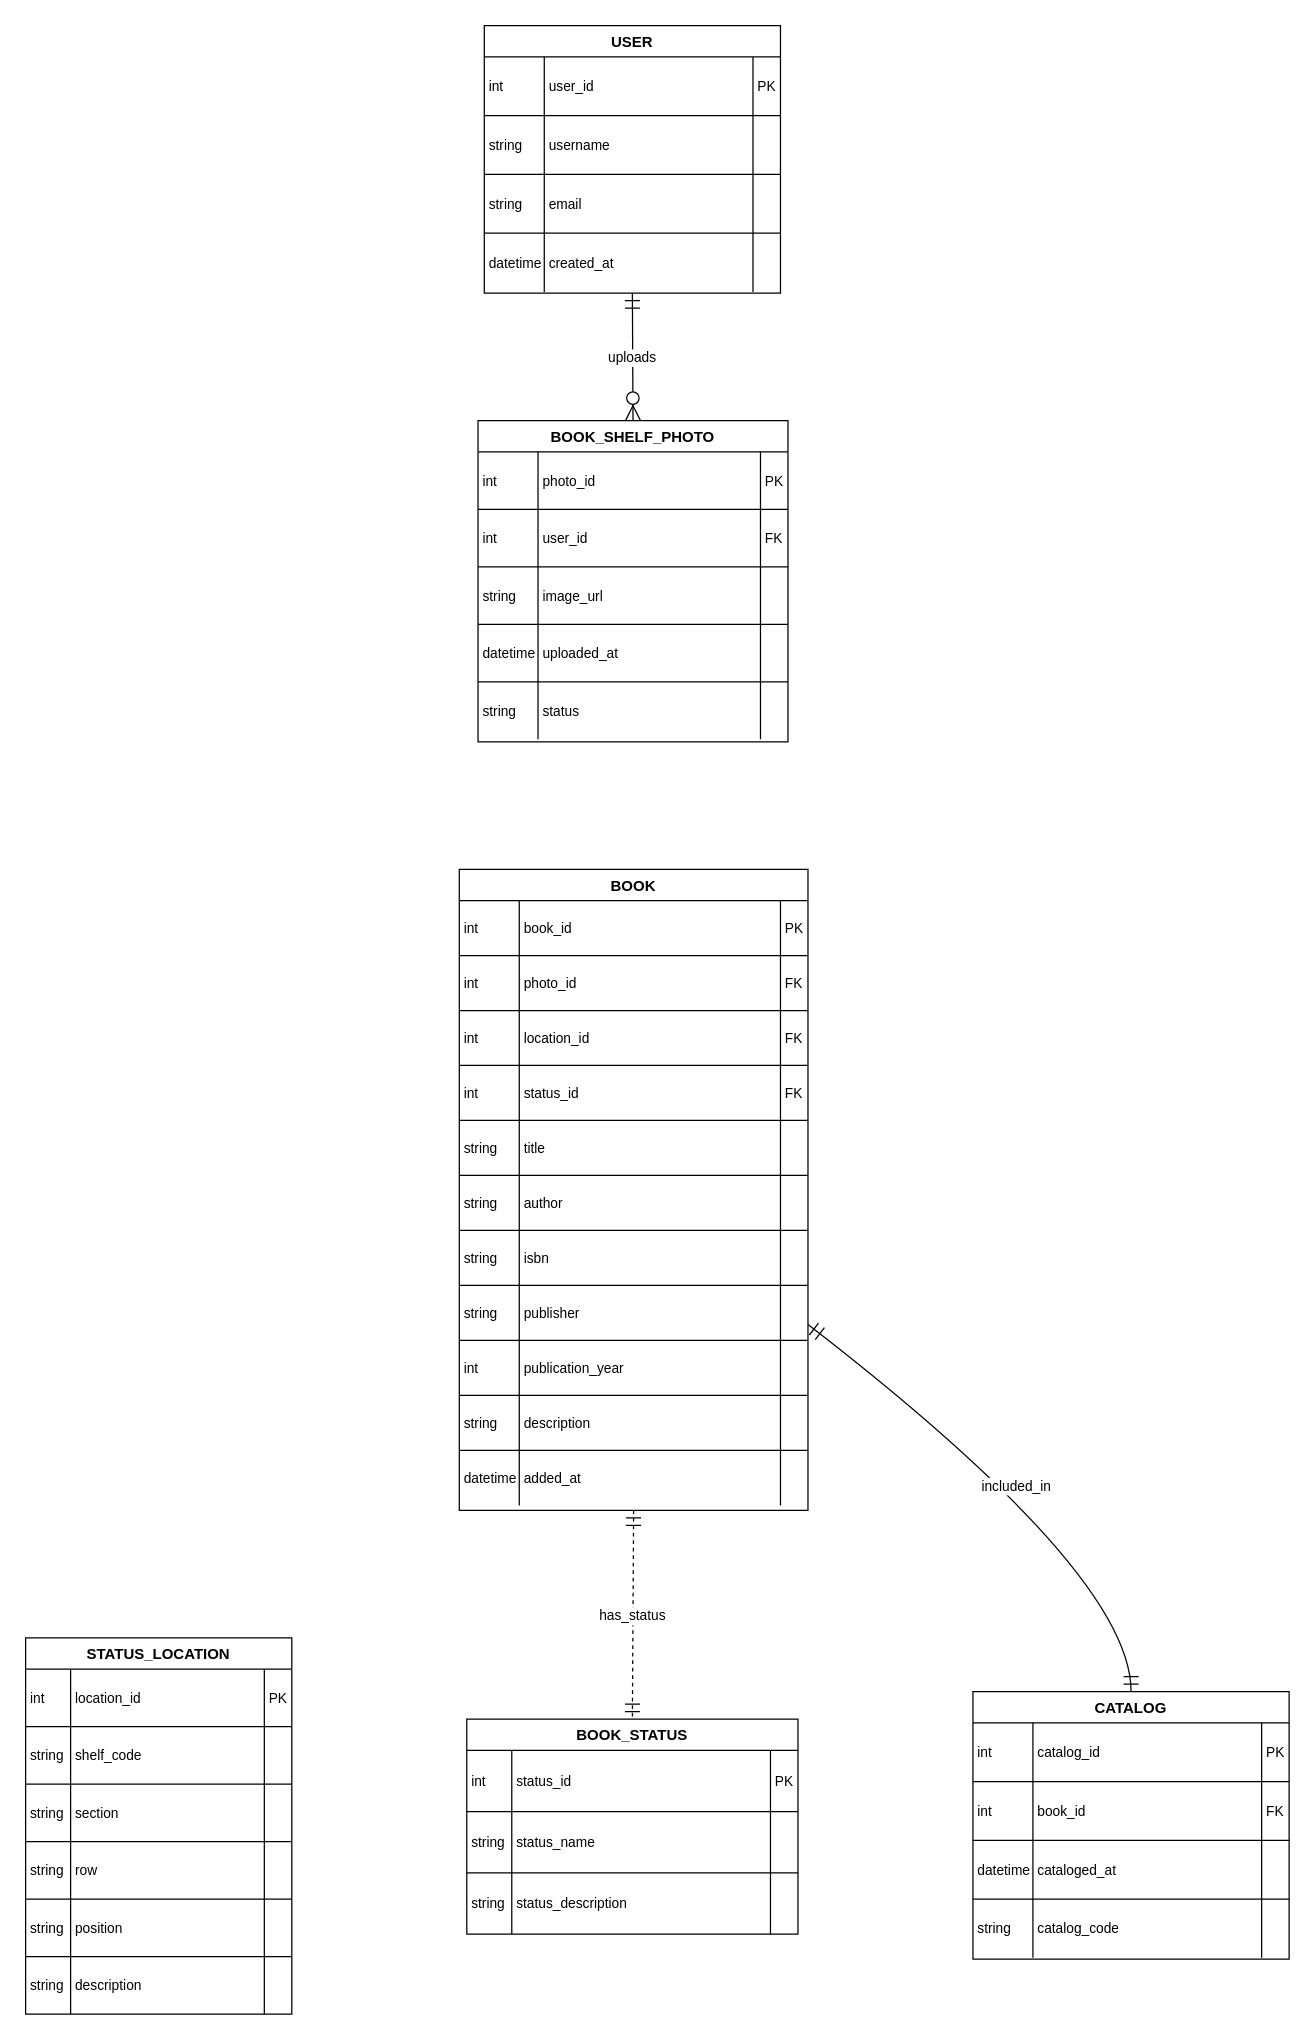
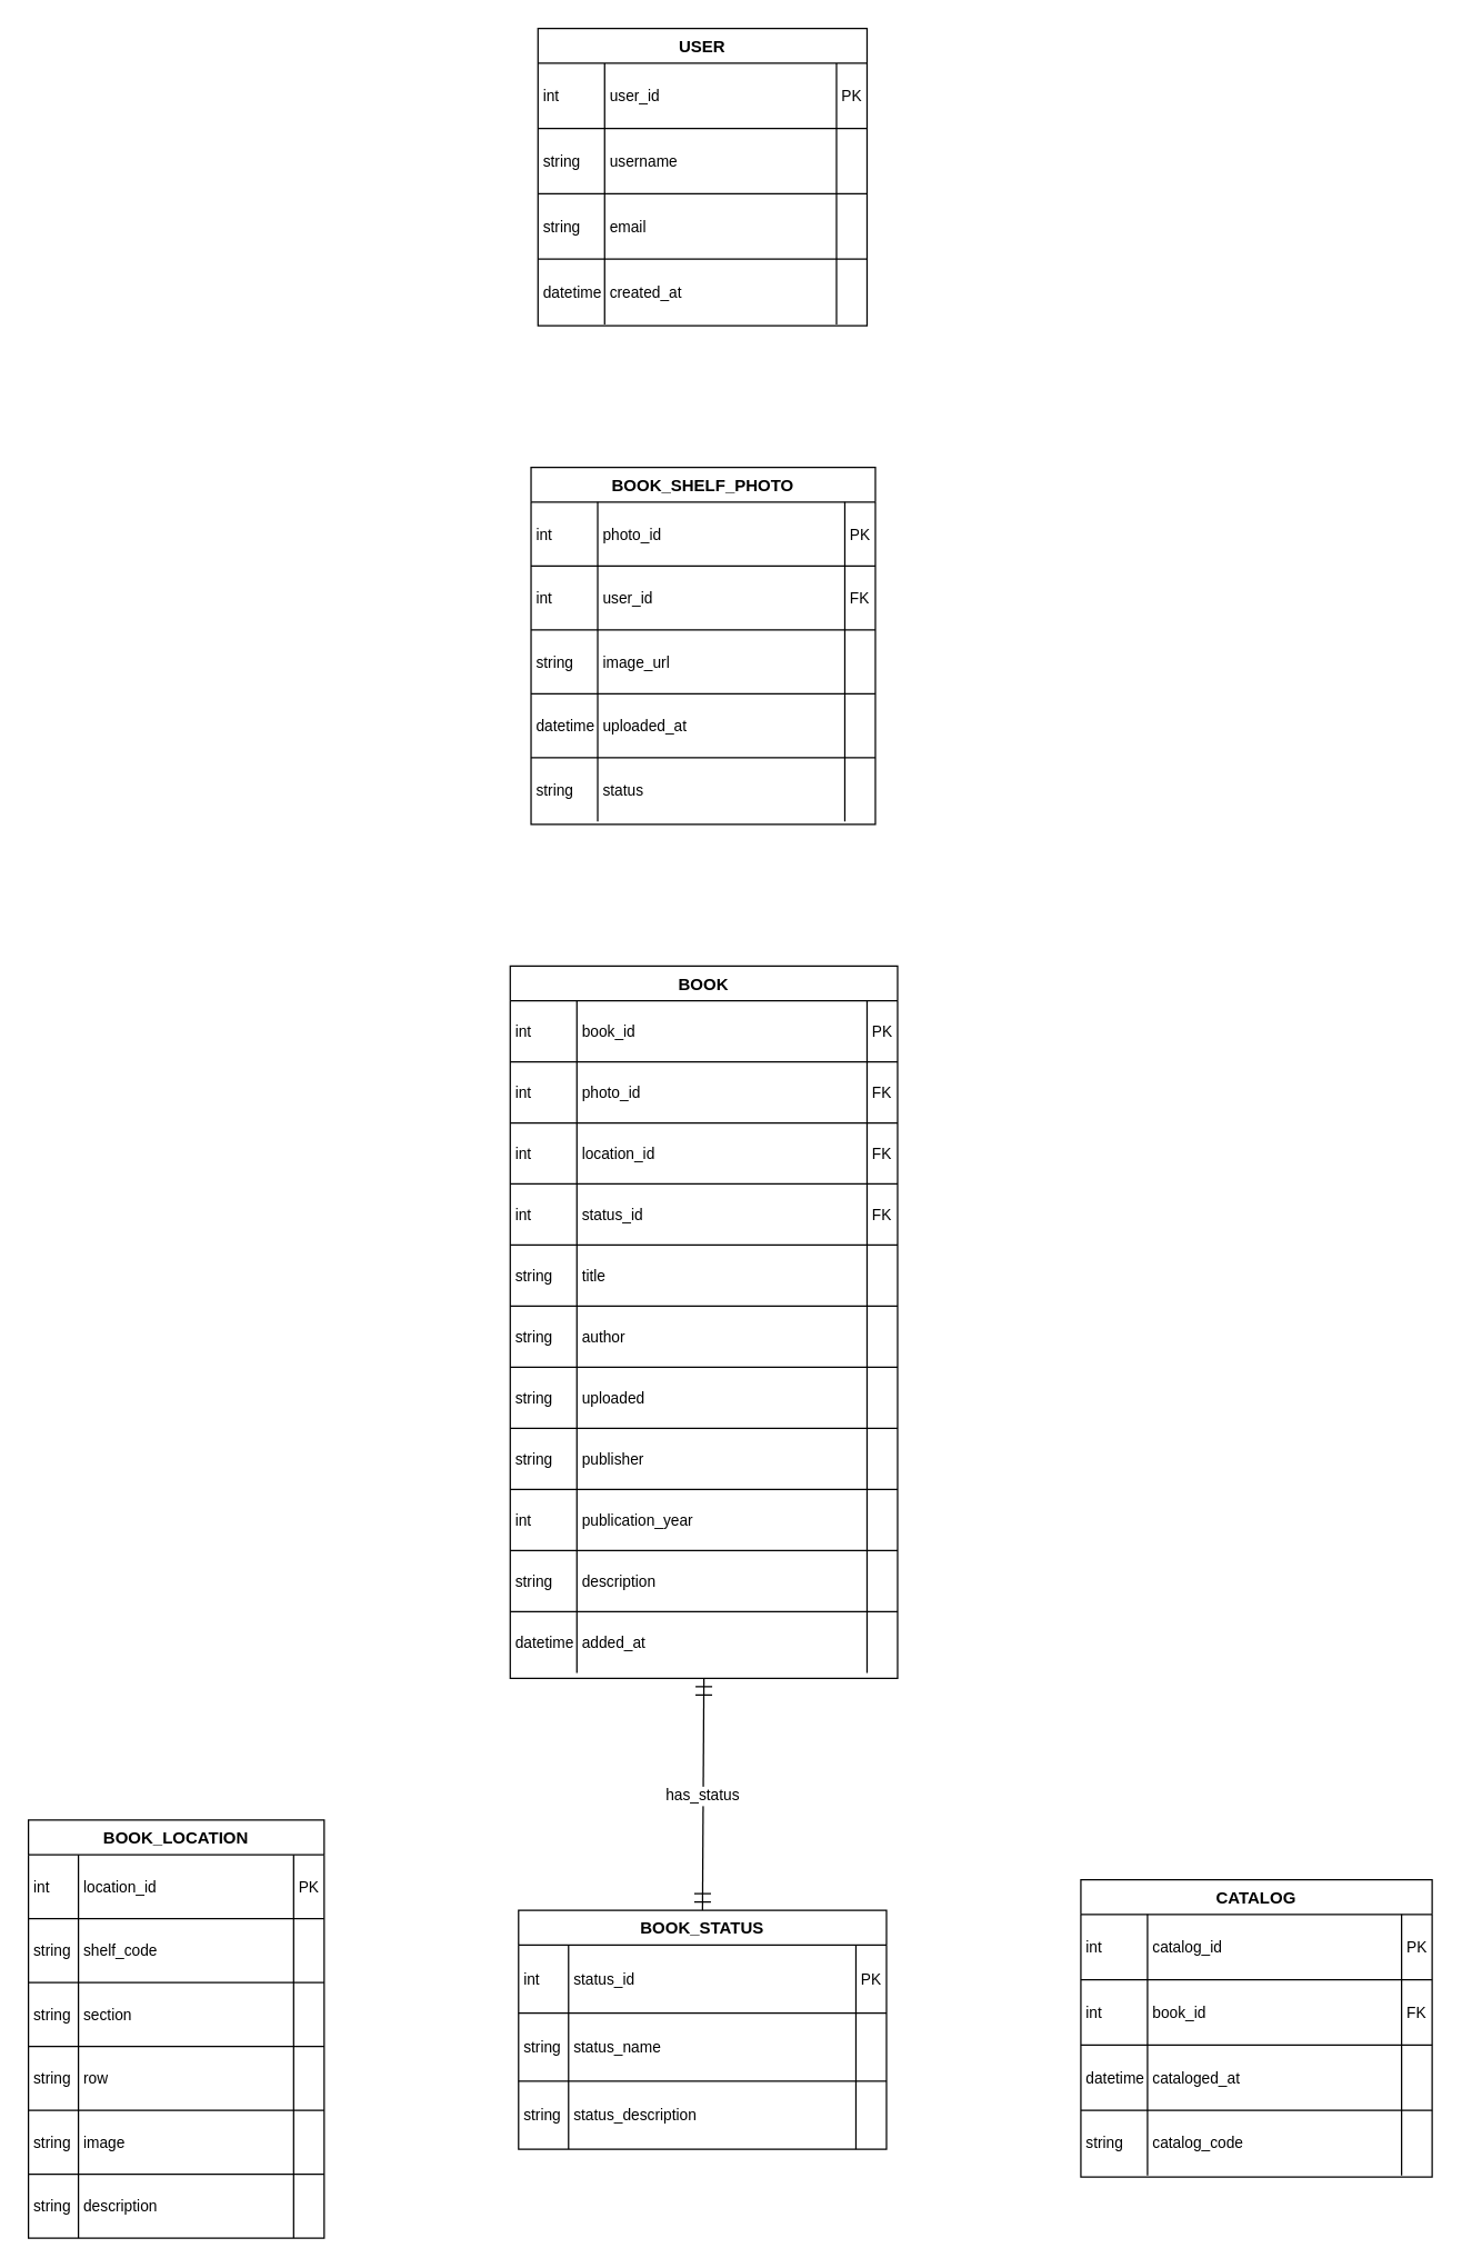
- <mxCell id="140" value="uploads" style="curved=1;startArrow=ERmandOne;startSize=10;;endArrow=ERzeroToMany;endSize=10;;exitX=0.5;exitY=1;entryX=0.5;entryY=0;rounded=0;" edge="1" parent="1" source="2" target="19"><mxGeometry relative="1" as="geometry"><Array as="points" /></mxGeometry></mxCell>
- <mxCell id="67" value="isbn" style="shape=partialRectangle;connectable=0;fillColor=none;top=0;left=0;bottom=0;right=0;align=left;spacingLeft=2;overflow=hidden;fontSize=11;" vertex="1" parent="65"><mxGeometry x="48" width="209" height="44" as="geometry"><mxRectangle width="209" height="44" as="alternateBounds" /></mxGeometry></mxCell>
+ <mxCell id="67" value="uploaded" style="shape=partialRectangle;connectable=0;fillColor=none;top=0;left=0;bottom=0;right=0;align=left;spacingLeft=2;overflow=hidden;fontSize=11;" vertex="1" parent="65"><mxGeometry x="48" width="209" height="44" as="geometry"><mxRectangle width="209" height="44" as="alternateBounds" /></mxGeometry></mxCell>
- <mxCell id="142" value="included_in" style="curved=1;startArrow=ERmandOne;startSize=10;;endArrow=ERmandOne;endSize=10;;exitX=1;exitY=0.71;entryX=0.5;entryY=0;rounded=0;" edge="1" parent="1" source="40" target="123"><mxGeometry relative="1" as="geometry"><Array as="points"><mxPoint x="905" y="1259" /></Array></mxGeometry></mxCell>
- <mxCell id="85" value="STATUS_LOCATION" style="shape=table;startSize=25;container=1;collapsible=0;childLayout=tableLayout;fixedRows=1;rowLines=1;fontStyle=1;align=center;resizeLast=1;" vertex="1" parent="1"><mxGeometry x="20" y="1310" width="213" height="301" as="geometry" /></mxCell>
+ <mxCell id="85" value="BOOK_LOCATION" style="shape=table;startSize=25;container=1;collapsible=0;childLayout=tableLayout;fixedRows=1;rowLines=1;fontStyle=1;align=center;resizeLast=1;" vertex="1" parent="1"><mxGeometry x="20" y="1310" width="213" height="301" as="geometry" /></mxCell>
- <mxCell id="141" value="has_status" style="curved=1;startArrow=ERmandOne;startSize=10;endArrow=ERmandOne;endSize=10;exitX=0.5;exitY=1;entryX=0.5;entryY=0;rounded=0;dashed=1;" edge="1" parent="1" source="40" target="110"><mxGeometry relative="1" as="geometry"><Array as="points" /></mxGeometry></mxCell>
+ <mxCell id="141" value="has_status" style="curved=1;startArrow=ERmandOne;startSize=10;;endArrow=ERmandOne;endSize=10;;exitX=0.5;exitY=1;entryX=0.5;entryY=0;rounded=0;" edge="1" parent="1" source="40" target="110"><mxGeometry relative="1" as="geometry"><Array as="points" /></mxGeometry></mxCell>
- <mxCell id="104" value="position" style="shape=partialRectangle;connectable=0;fillColor=none;top=0;left=0;bottom=0;right=0;align=left;spacingLeft=2;overflow=hidden;fontSize=11;" vertex="1" parent="102"><mxGeometry x="36" width="155" height="46" as="geometry"><mxRectangle width="155" height="46" as="alternateBounds" /></mxGeometry></mxCell>
+ <mxCell id="104" value="image" style="shape=partialRectangle;connectable=0;fillColor=none;top=0;left=0;bottom=0;right=0;align=left;spacingLeft=2;overflow=hidden;fontSize=11;" vertex="1" parent="102"><mxGeometry x="36" width="155" height="46" as="geometry"><mxRectangle width="155" height="46" as="alternateBounds" /></mxGeometry></mxCell>
